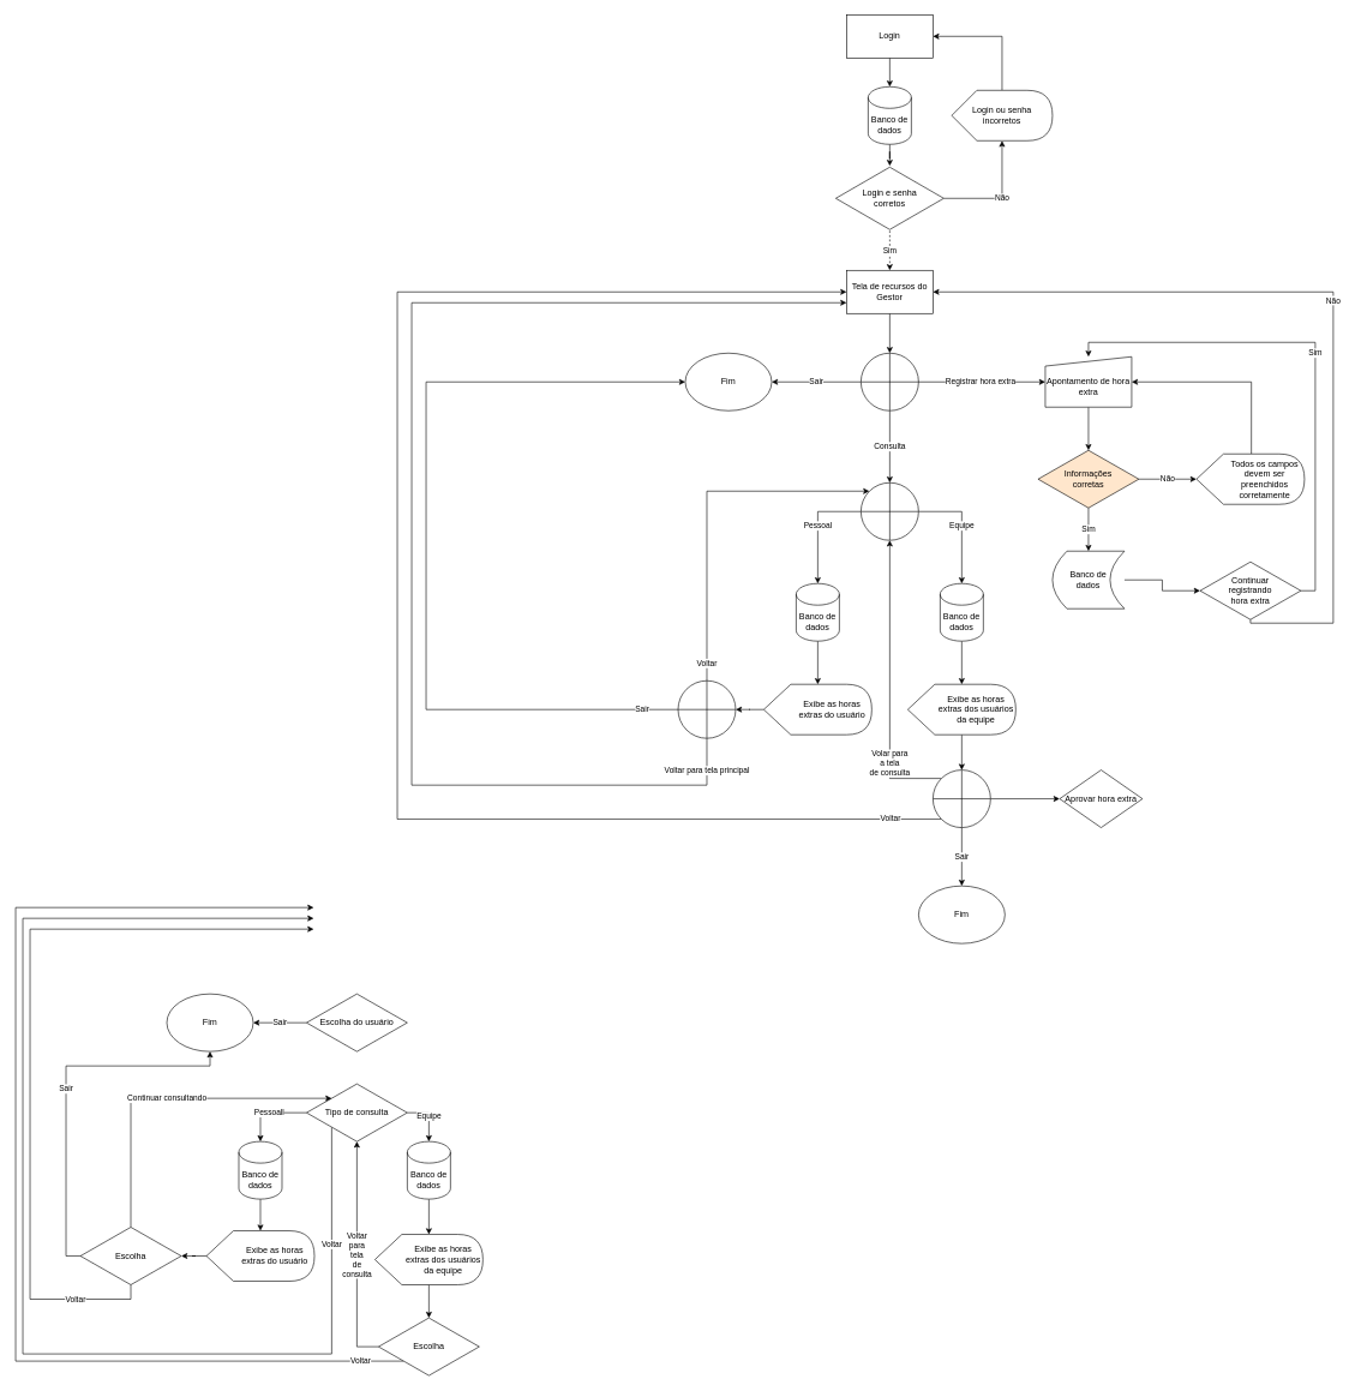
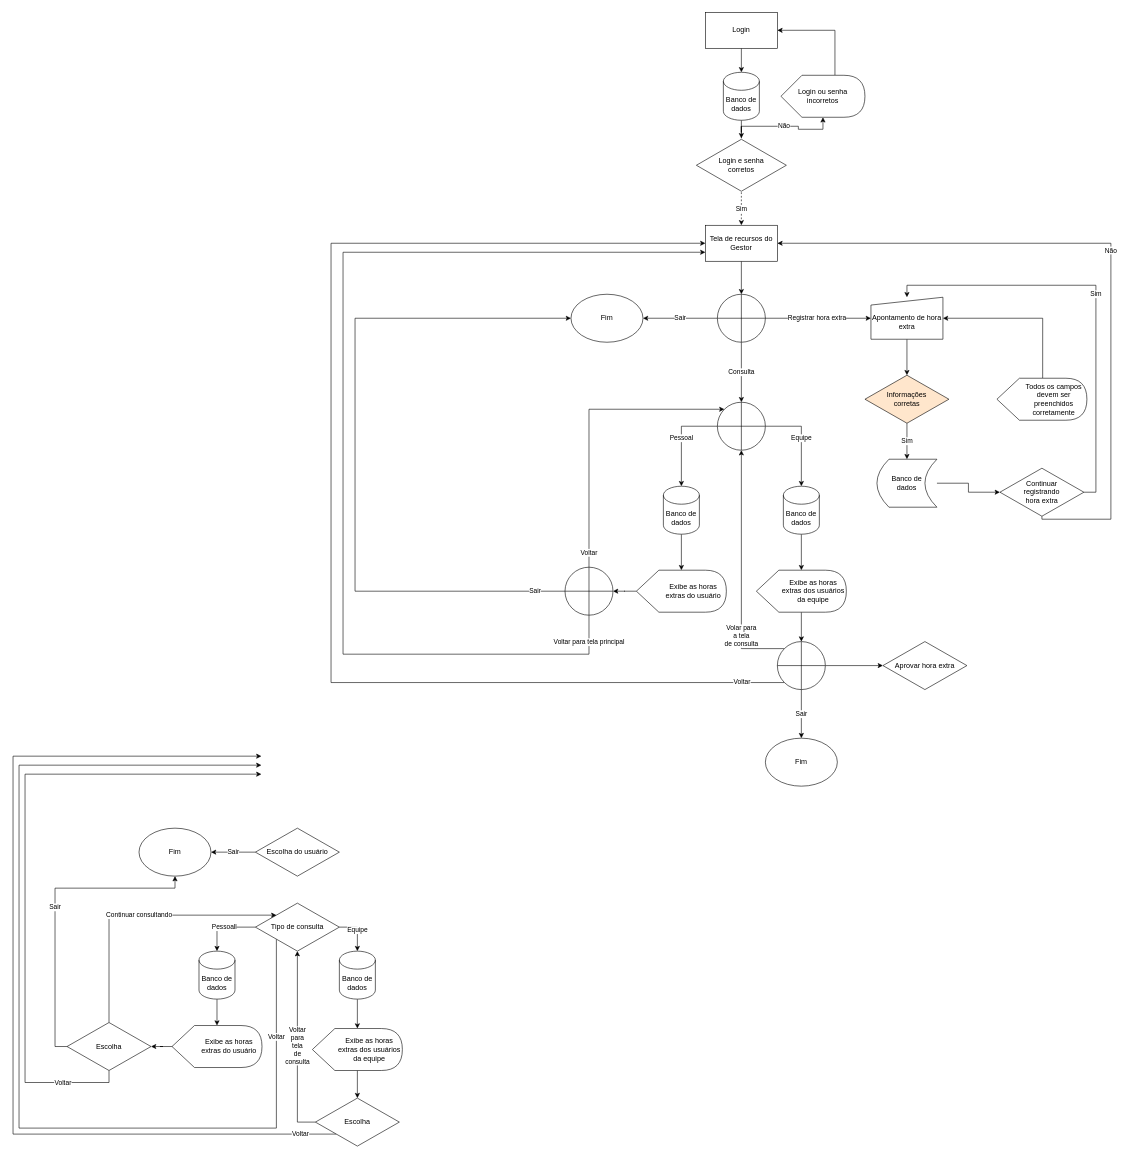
- <mxCell id="10" value="Login ou senha incorretos" style="shape=display;whiteSpace=wrap;html=1;" vertex="1" parent="1"><mxGeometry x="1321" y="125" width="140" height="70" as="geometry" /></mxCell>
+ <mxCell id="10" value="Login ou senha incorretos" style="shape=display;whiteSpace=wrap;html=1;" vertex="1" parent="1"><mxGeometry x="1301" y="125" width="140" height="70" as="geometry" /></mxCell>
- <mxCell id="44" value="Não" style="edgeStyle=orthogonalEdgeStyle;rounded=0;orthogonalLoop=1;jettySize=auto;html=1;" edge="1" parent="1" source="46" target="48"><mxGeometry relative="1" as="geometry" /></mxCell>
- <mxCell id="75" value="Aprovar hora extra" style="rhombus;whiteSpace=wrap;html=1;" vertex="1" parent="1"><mxGeometry x="1471" y="1069" width="115" height="80" as="geometry" /></mxCell>
+ <mxCell id="75" value="Aprovar hora extra" style="rhombus;whiteSpace=wrap;html=1;" vertex="1" parent="1"><mxGeometry x="1471" y="1069" width="140" height="80" as="geometry" /></mxCell>
